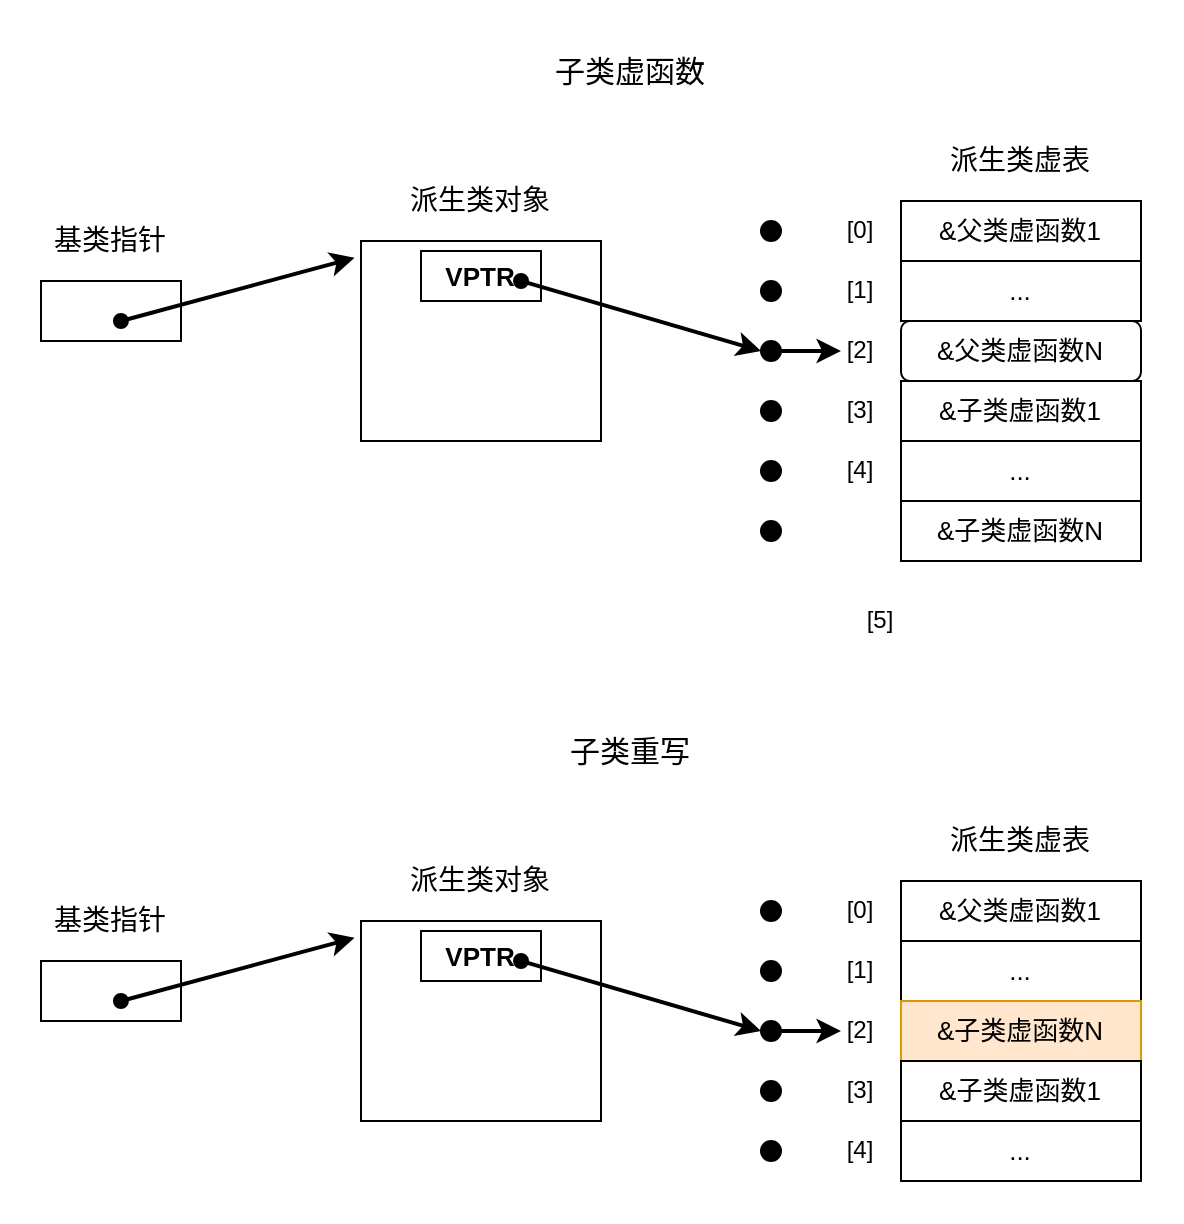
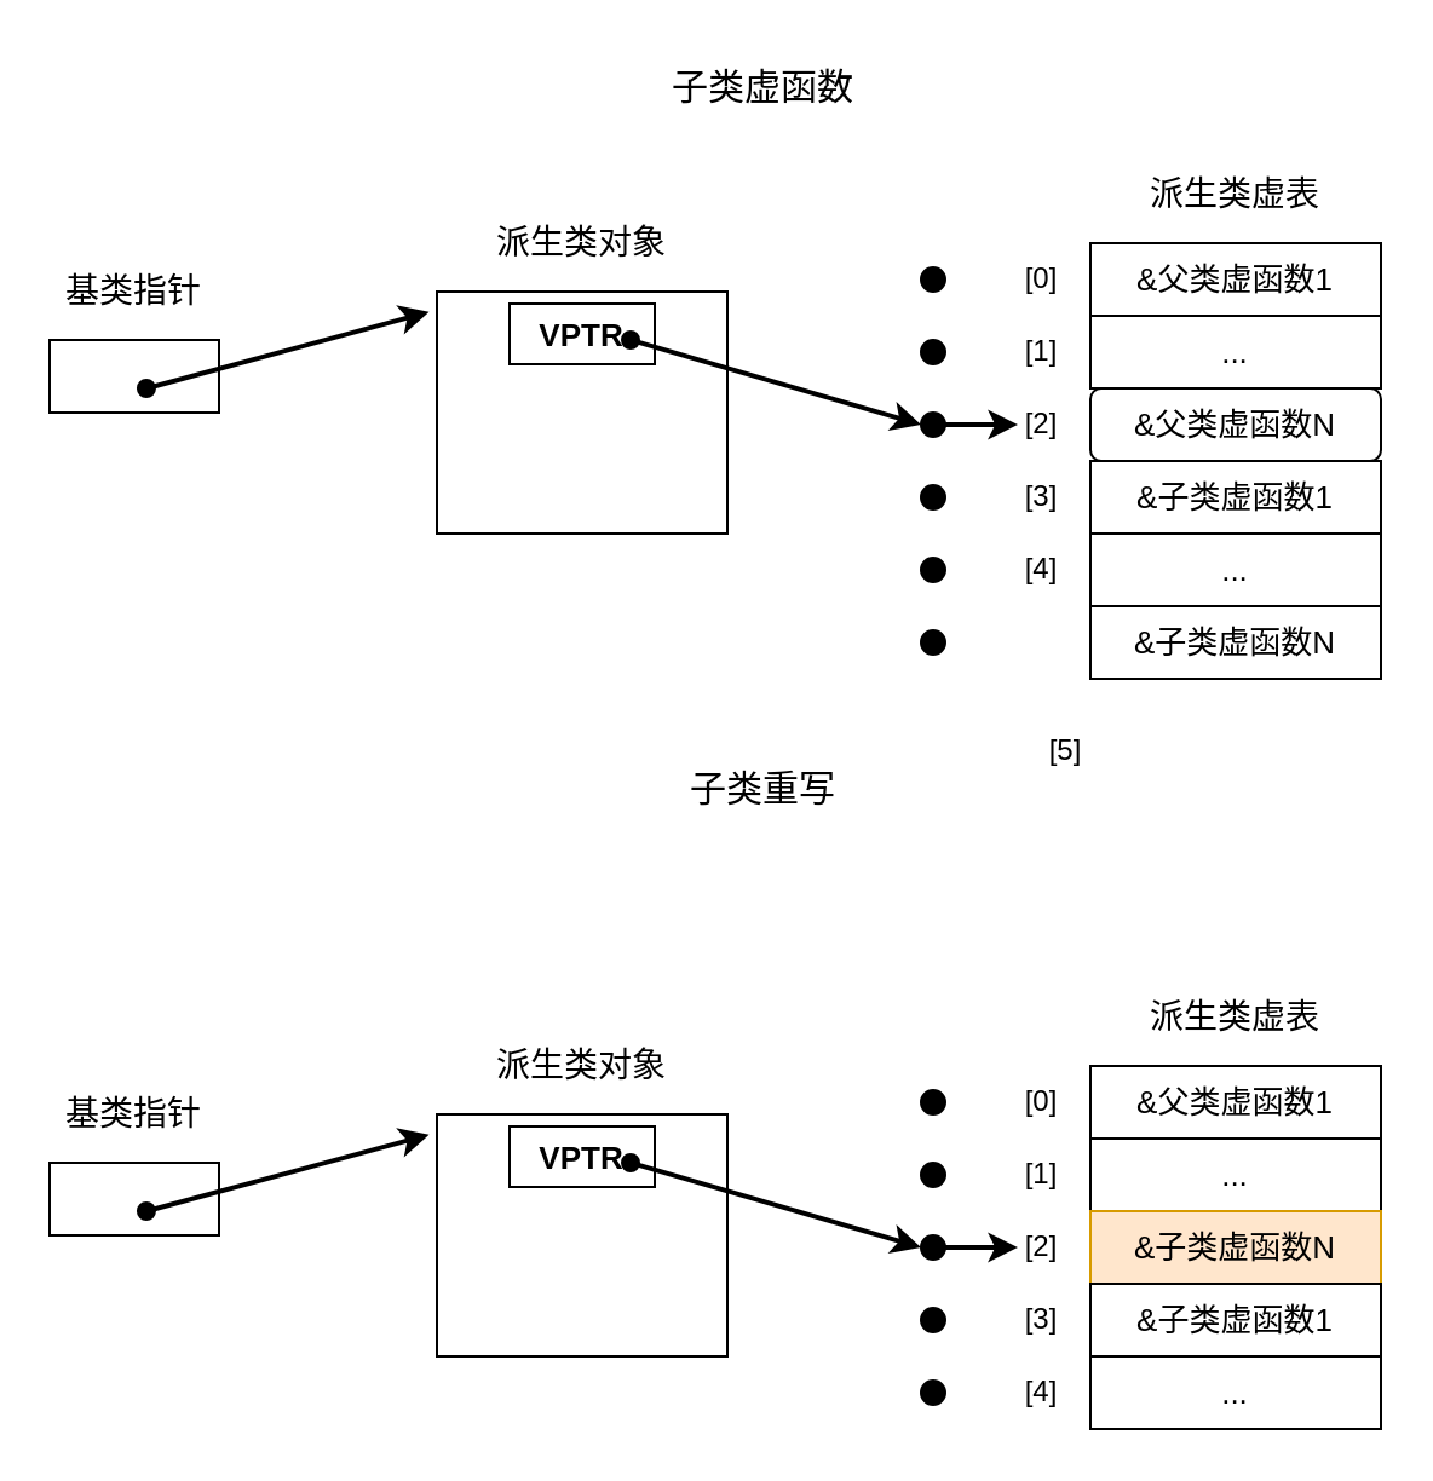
- <mxCell id="54" value="&lt;font style=&quot;font-size: 15px&quot;&gt;子类重写&lt;/font&gt;" style="text;html=1;strokeColor=none;fillColor=none;align=center;verticalAlign=middle;whiteSpace=wrap;rounded=0;" vertex="1" parent="1"><mxGeometry x="260" y="360" width="110" height="30" as="geometry" /></mxCell>
+ <mxCell id="54" value="&lt;font style=&quot;font-size: 15px&quot;&gt;子类重写&lt;/font&gt;" style="text;html=1;strokeColor=none;fillColor=none;align=center;verticalAlign=middle;whiteSpace=wrap;rounded=0;" vertex="1" parent="1"><mxGeometry x="260" y="310" width="110" height="30" as="geometry" /></mxCell>
